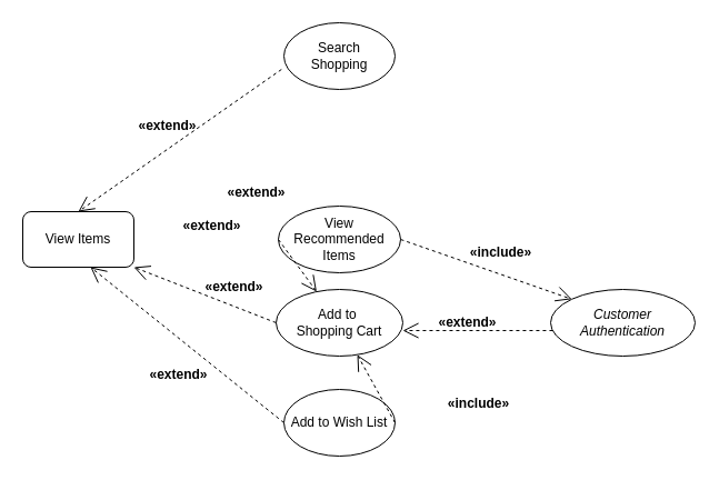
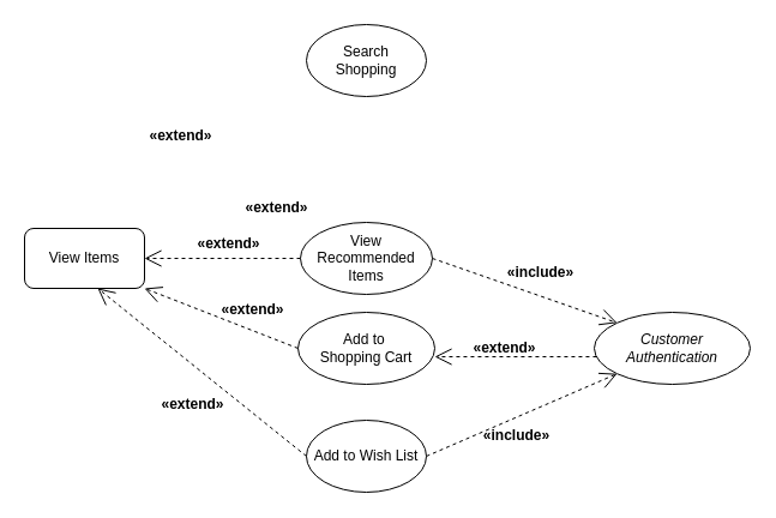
- <mxCell id="8" value="" style="endArrow=open;endSize=12;dashed=1;html=1;rounded=0;exitX=-0.022;exitY=0.7;exitDx=0;exitDy=0;exitPerimeter=0;entryX=0.5;entryY=0;entryDx=0;entryDy=0;" edge="1" parent="1" source="3" target="2"><mxGeometry width="160" relative="1" as="geometry"><mxPoint x="290" y="200" as="sourcePoint" /><mxPoint x="450" y="200" as="targetPoint" /></mxGeometry></mxCell>
- <mxCell id="11" value="" style="endArrow=open;endSize=12;dashed=1;html=1;rounded=0;exitX=0;exitY=0.5;exitDx=0;exitDy=0;" edge="1" parent="1" source="4" target="5"><mxGeometry width="160" relative="1" as="geometry"><mxPoint x="290" y="200" as="sourcePoint" /><mxPoint x="450" y="200" as="targetPoint" /></mxGeometry></mxCell>
+ <mxCell id="11" value="" style="endArrow=open;endSize=12;dashed=1;html=1;rounded=0;exitX=0;exitY=0.5;exitDx=0;exitDy=0;entryX=1;entryY=0.5;entryDx=0;entryDy=0;" edge="1" parent="1" source="4" target="2"><mxGeometry width="160" relative="1" as="geometry"><mxPoint x="290" y="200" as="sourcePoint" /><mxPoint x="450" y="200" as="targetPoint" /></mxGeometry></mxCell>
- <mxCell id="21" value="" style="endArrow=open;endSize=12;dashed=1;html=1;rounded=0;exitX=1;exitY=0.5;exitDx=0;exitDy=0;" edge="1" parent="1" source="6" target="5"><mxGeometry width="160" relative="1" as="geometry"><mxPoint x="360" y="370" as="sourcePoint" /><mxPoint x="520" y="370" as="targetPoint" /></mxGeometry></mxCell>
+ <mxCell id="21" value="" style="endArrow=open;endSize=12;dashed=1;html=1;rounded=0;exitX=1;exitY=0.5;exitDx=0;exitDy=0;entryX=0;entryY=1;entryDx=0;entryDy=0;" edge="1" parent="1" source="6" target="7"><mxGeometry width="160" relative="1" as="geometry"><mxPoint x="360" y="370" as="sourcePoint" /><mxPoint x="520" y="370" as="targetPoint" /></mxGeometry></mxCell>
